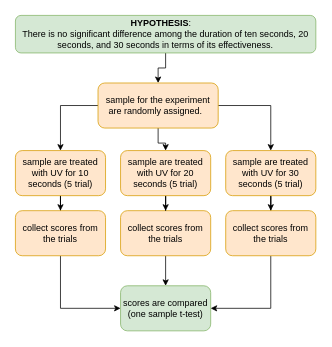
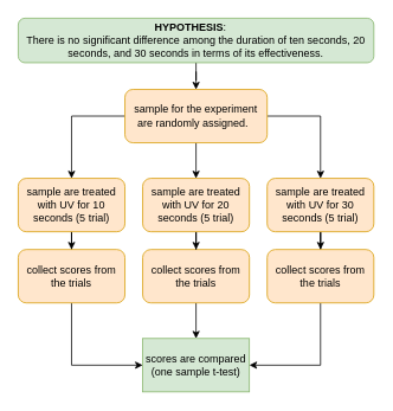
- <mxCell id="7" value="sample for the experiment are randomly assigned.&amp;nbsp;&amp;nbsp;" style="rounded=1;whiteSpace=wrap;html=1;fillColor=#ffe6cc;strokeColor=#d79b00;" parent="1" vertex="1"><mxGeometry x="130" y="110" width="160" height="60" as="geometry" /></mxCell>
+ <mxCell id="7" value="sample for the experiment are randomly assigned.&amp;nbsp;&amp;nbsp;" style="rounded=1;whiteSpace=wrap;html=1;fillColor=#ffe6cc;strokeColor=#d79b00;" parent="1" vertex="1"><mxGeometry x="140" y="100" width="160" height="60" as="geometry" /></mxCell>
- <mxCell id="8" value="scores are compared (one sample t-test)" style="rounded=1;whiteSpace=wrap;html=1;fillColor=#d5e8d4;strokeColor=#82b366;" parent="1" vertex="1"><mxGeometry x="160" y="380" width="120" height="60" as="geometry" /></mxCell>
+ <mxCell id="8" value="scores are compared (one sample t-test)" style="whiteSpace=wrap;html=1;fillColor=#d5e8d4;strokeColor=#82b366;rounded=0;" parent="1" vertex="1"><mxGeometry x="160" y="380" width="120" height="60" as="geometry" /></mxCell>
